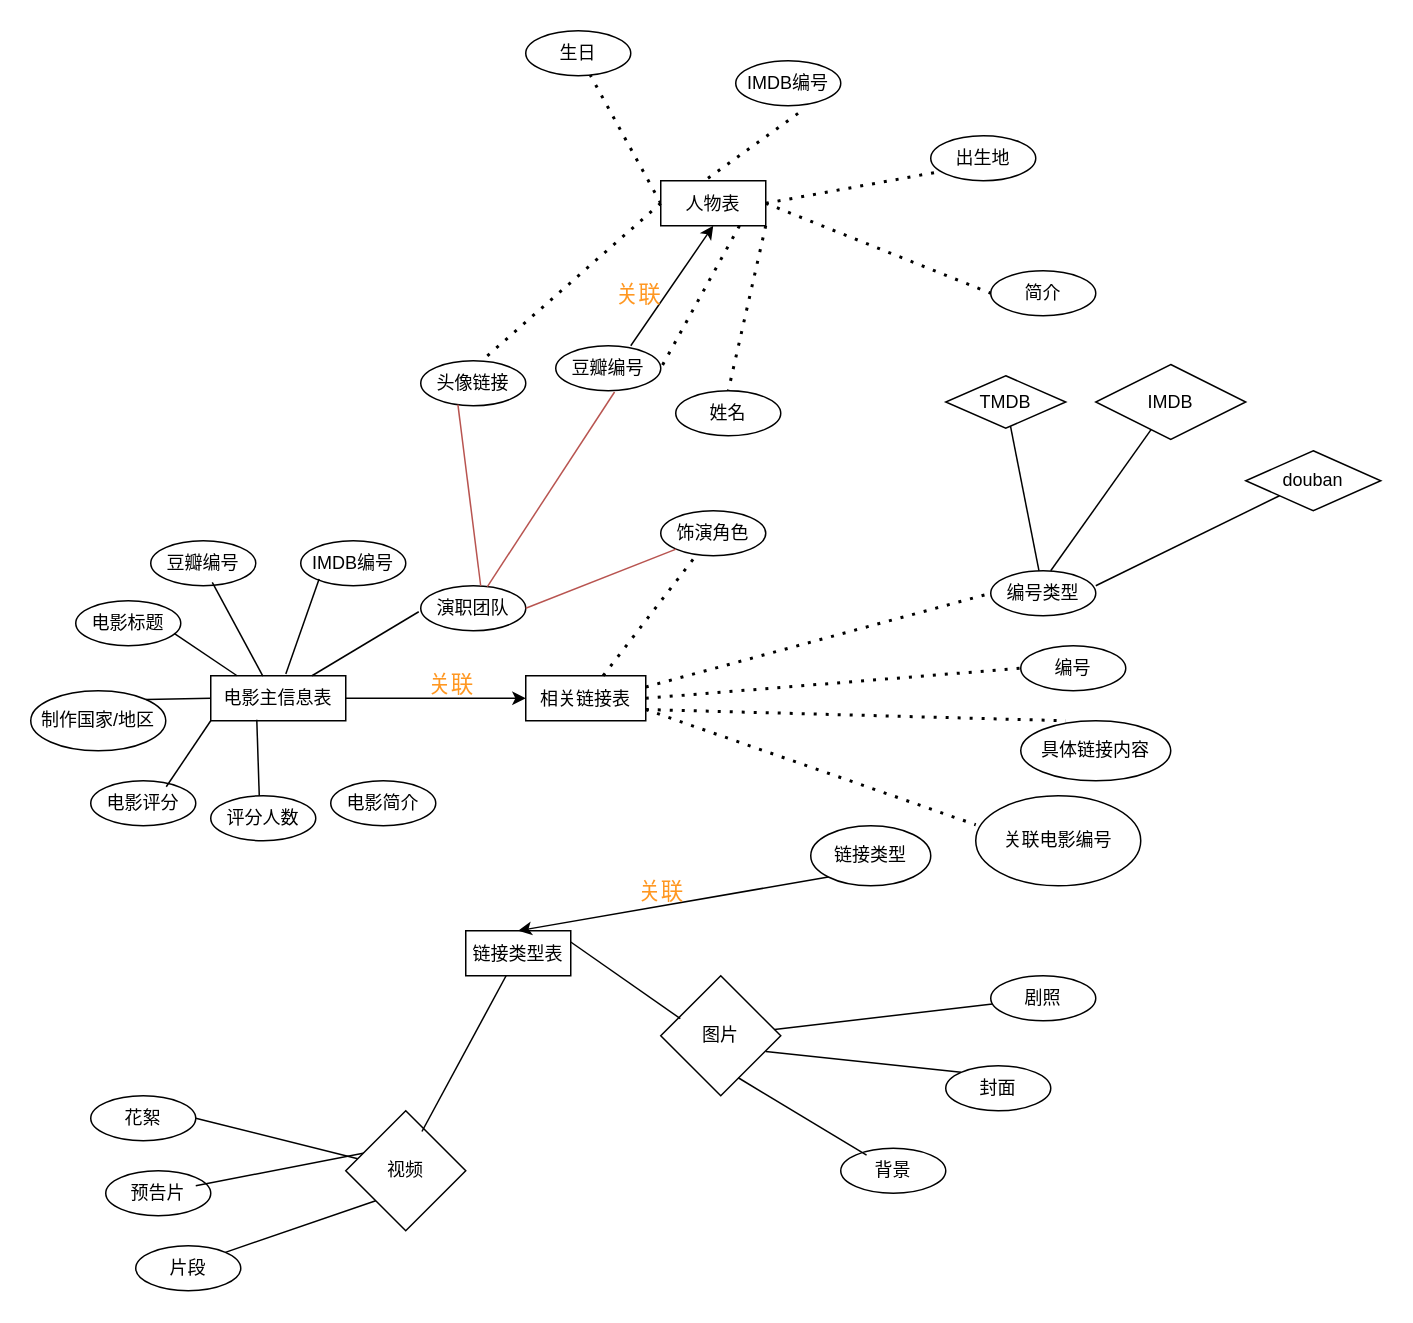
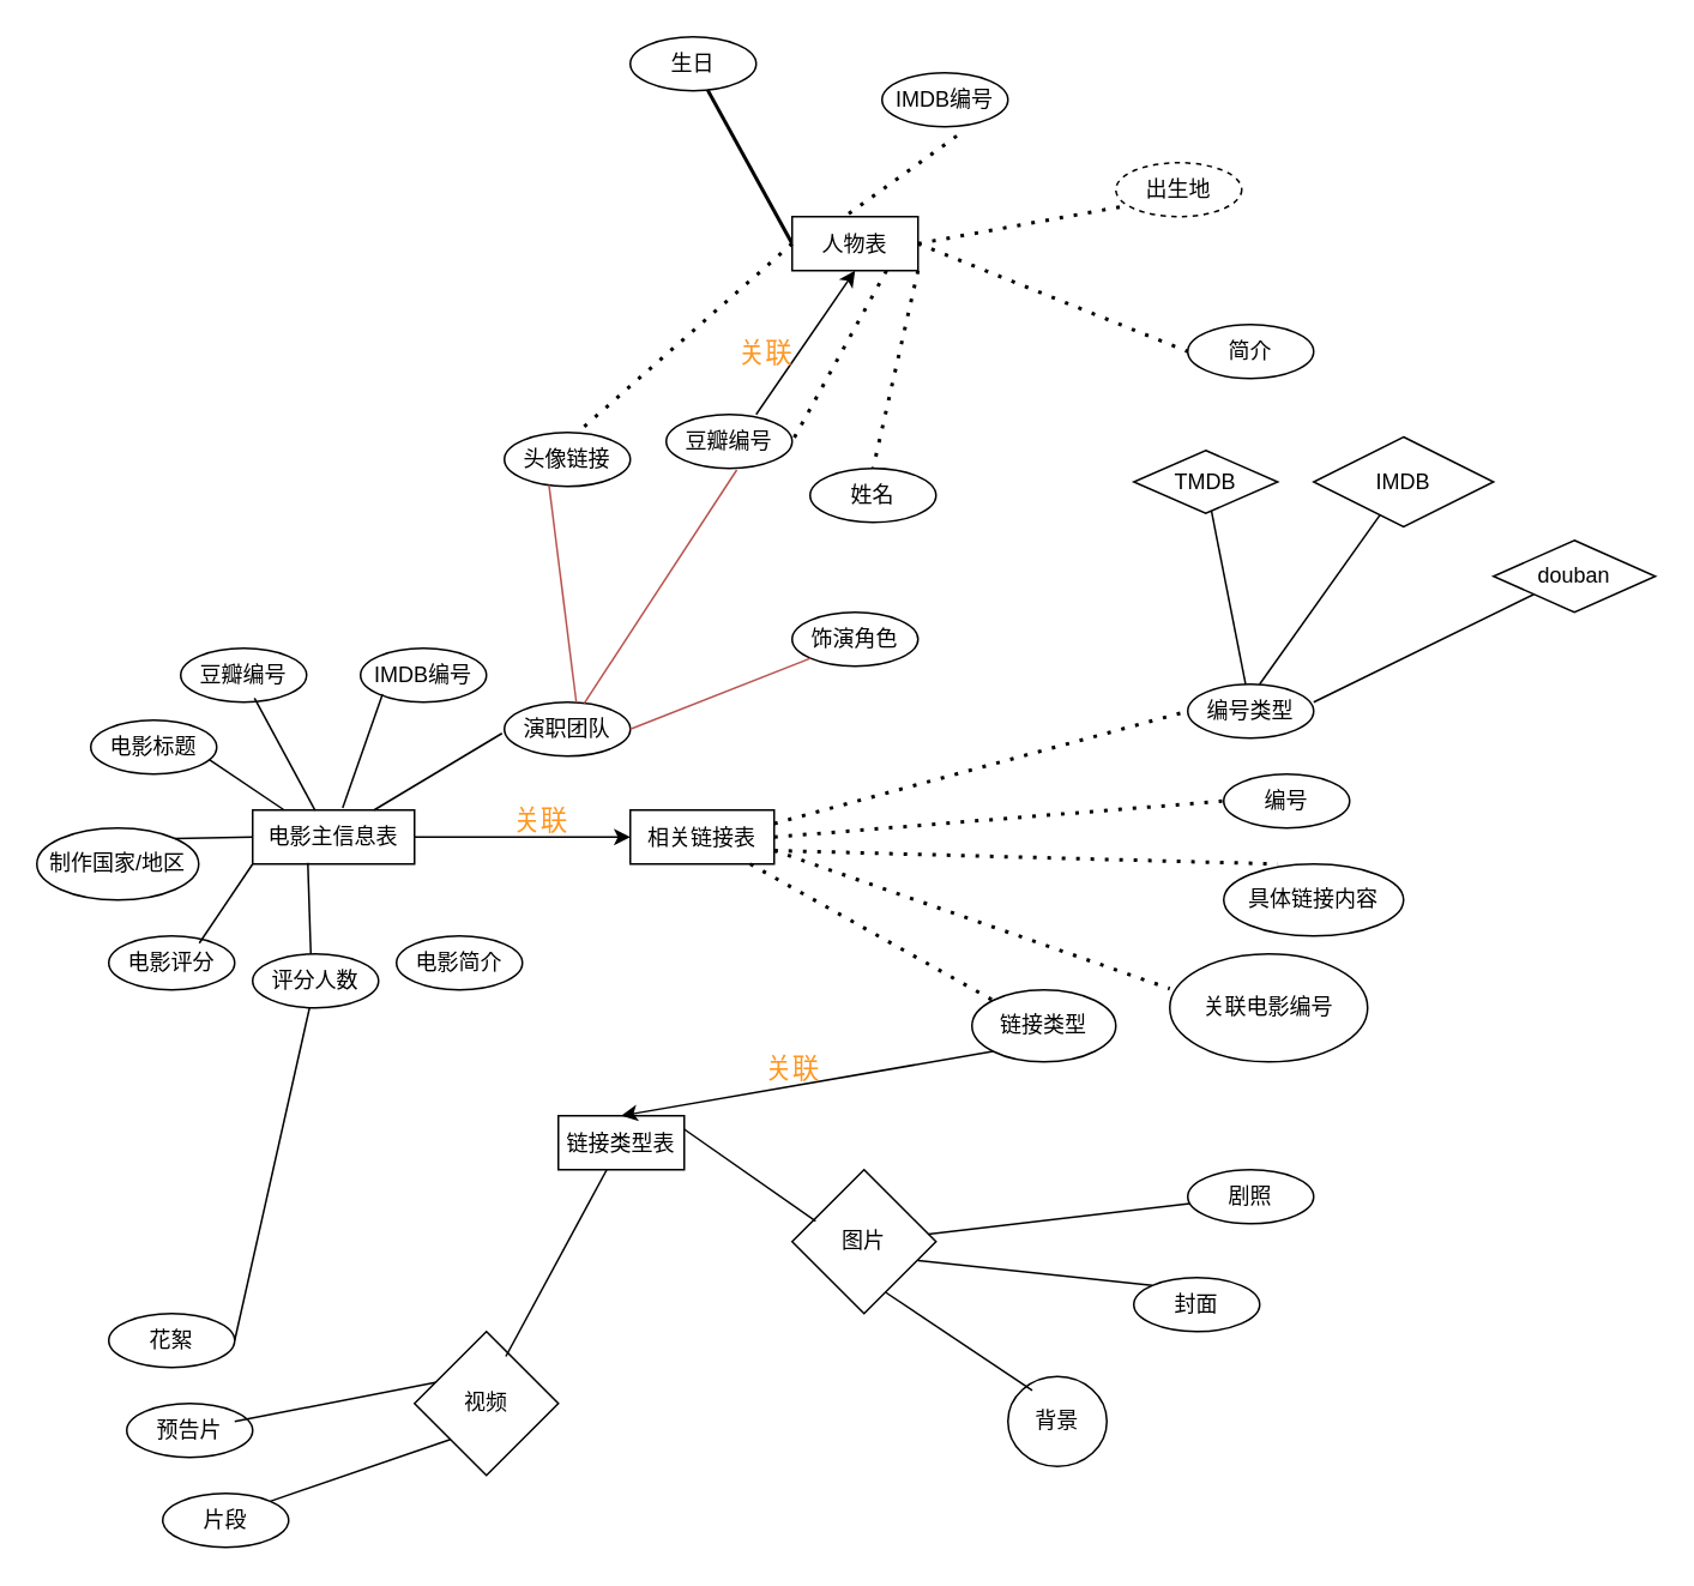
- <mxCell id="59" value="" style="endArrow=none;dashed=1;html=1;dashPattern=1 3;strokeWidth=2;rounded=0;exitX=0;exitY=0.5;exitDx=0;exitDy=0;" edge="1" parent="1" source="62" target="53"><mxGeometry width="50" height="50" relative="1" as="geometry"><mxPoint x="250" y="487" as="sourcePoint" /><mxPoint x="180" y="380" as="targetPoint" /></mxGeometry></mxCell>
+ <mxCell id="59" value="" style="endArrow=none;dashed=0;html=1;dashPattern=1 3;strokeWidth=2;rounded=0;exitX=0;exitY=0.5;exitDx=0;exitDy=0;" edge="1" parent="1" source="62" target="53"><mxGeometry width="50" height="50" relative="1" as="geometry"><mxPoint x="250" y="487" as="sourcePoint" /><mxPoint x="180" y="380" as="targetPoint" /></mxGeometry></mxCell>
- <mxCell id="54" value="出生地" style="ellipse;whiteSpace=wrap;html=1;" vertex="1" parent="1"><mxGeometry x="620" y="90" width="70" height="30" as="geometry" /></mxCell>
+ <mxCell id="54" value="出生地" style="ellipse;whiteSpace=wrap;html=1;dashed=1;" vertex="1" parent="1"><mxGeometry x="620" y="90" width="70" height="30" as="geometry" /></mxCell>
- <mxCell id="32" value="" style="endArrow=none;dashed=1;html=1;dashPattern=1 3;strokeWidth=2;rounded=0;" edge="1" parent="1" source="12" target="22"><mxGeometry width="50" height="50" relative="1" as="geometry"><mxPoint x="380" y="467" as="sourcePoint" /><mxPoint x="530" y="560" as="targetPoint" /></mxGeometry></mxCell>
+ <mxCell id="32" value="" style="endArrow=none;dashed=1;html=1;dashPattern=1 3;strokeWidth=2;rounded=0;entryX=0;entryY=0;entryDx=0;entryDy=0;" edge="1" parent="1" source="12" target="63"><mxGeometry width="50" height="50" relative="1" as="geometry"><mxPoint x="380" y="467" as="sourcePoint" /><mxPoint x="530" y="560" as="targetPoint" /></mxGeometry></mxCell>
- <mxCell id="40" value="" style="endArrow=none;html=1;rounded=0;fontFamily=Helvetica;fontSize=12;fontColor=default;exitX=1;exitY=0.5;exitDx=0;exitDy=0;" edge="1" parent="1" source="26" target="43"><mxGeometry width="50" height="50" relative="1" as="geometry"><mxPoint x="200" y="670" as="sourcePoint" /><mxPoint x="250" y="620" as="targetPoint" /></mxGeometry></mxCell>
+ <mxCell id="40" value="" style="endArrow=none;html=1;rounded=0;fontFamily=Helvetica;fontSize=12;fontColor=default;exitX=1;exitY=0.5;exitDx=0;exitDy=0;" edge="1" parent="1" source="26" target="7"><mxGeometry width="50" height="50" relative="1" as="geometry"><mxPoint x="200" y="670" as="sourcePoint" /><mxPoint x="250" y="620" as="targetPoint" /></mxGeometry></mxCell>
- <mxCell id="38" value="背景" style="ellipse;whiteSpace=wrap;html=1;" vertex="1" parent="1"><mxGeometry x="560" y="765" width="70" height="30" as="geometry" /></mxCell>
+ <mxCell id="38" value="背景" style="ellipse;whiteSpace=wrap;html=1;" vertex="1" parent="1"><mxGeometry x="560" y="765" width="55" height="50" as="geometry" /></mxCell>
